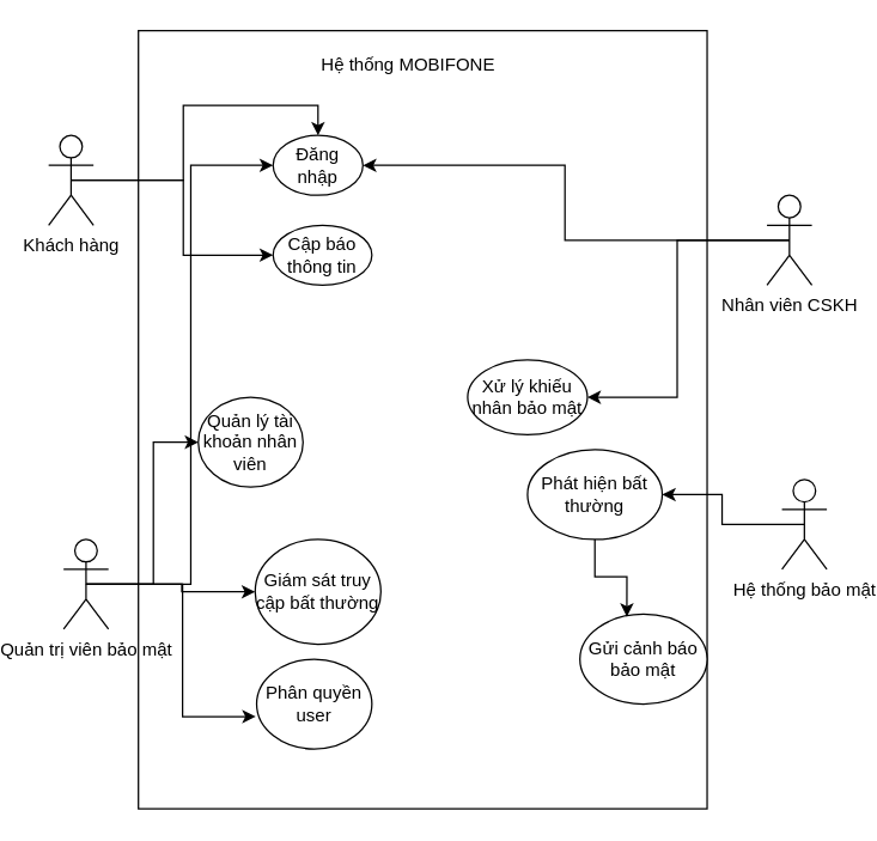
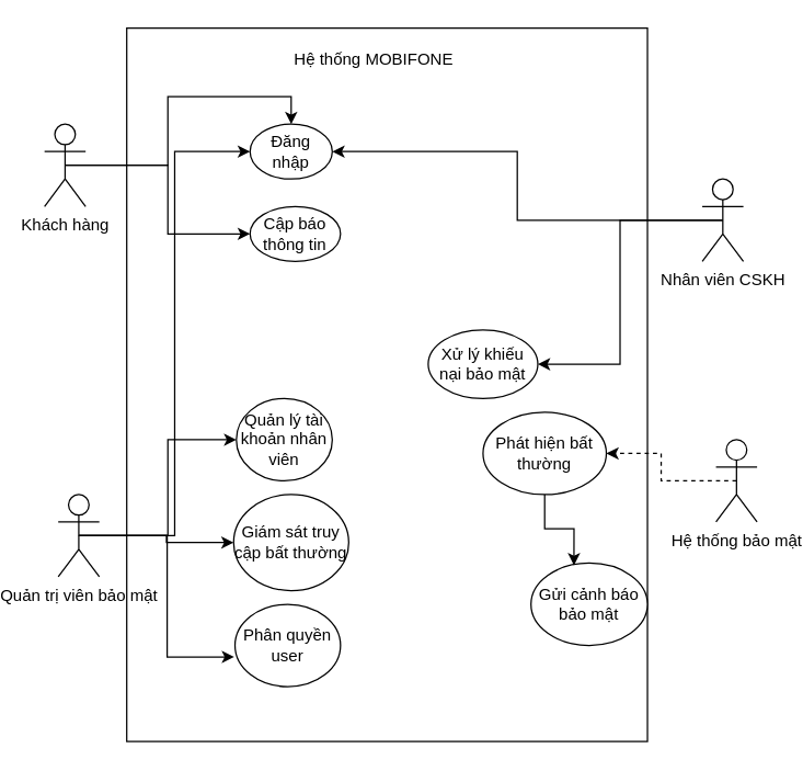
- <mxCell id="10" value="Xử lý khiếu nhân bảo mật" style="ellipse;whiteSpace=wrap;html=1;" vertex="1" parent="1"><mxGeometry x="300" y="240" width="80" height="50" as="geometry" /></mxCell>
+ <mxCell id="10" value="Xử lý khiếu nại bảo mật" style="ellipse;whiteSpace=wrap;html=1;" vertex="1" parent="1"><mxGeometry x="300" y="240" width="80" height="50" as="geometry" /></mxCell>
- <mxCell id="8" value="Quản lý tài khoản nhân viên" style="ellipse;whiteSpace=wrap;html=1;" vertex="1" parent="1"><mxGeometry x="120" y="265" width="70" height="60" as="geometry" /></mxCell>
+ <mxCell id="8" value="Quản lý tài khoản nhân viên" style="ellipse;whiteSpace=wrap;html=1;" vertex="1" parent="1"><mxGeometry x="160" y="290" width="70" height="60" as="geometry" /></mxCell>
- <mxCell id="20" style="edgeStyle=orthogonalEdgeStyle;rounded=0;orthogonalLoop=1;jettySize=auto;html=1;exitX=0.5;exitY=0.5;exitDx=0;exitDy=0;exitPerimeter=0;entryX=1;entryY=0.5;entryDx=0;entryDy=0;" edge="1" parent="1" source="21" target="11"><mxGeometry relative="1" as="geometry" /></mxCell>
+ <mxCell id="20" style="edgeStyle=orthogonalEdgeStyle;rounded=0;orthogonalLoop=1;jettySize=auto;html=1;exitX=0.5;exitY=0.5;exitDx=0;exitDy=0;exitPerimeter=0;entryX=1;entryY=0.5;entryDx=0;entryDy=0;dashed=1;" edge="1" parent="1" source="21" target="11"><mxGeometry relative="1" as="geometry" /></mxCell>
